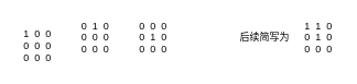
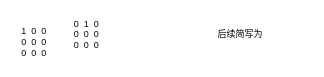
- <mxCell id="5" value="0&amp;nbsp; 0&amp;nbsp; 0&lt;div&gt;0&amp;nbsp; 1&amp;nbsp; 0&lt;/div&gt;&lt;div&gt;0&amp;nbsp; 0&amp;nbsp; 0&lt;/div&gt;" style="text;strokeColor=none;align=center;fillColor=none;html=1;verticalAlign=middle;whiteSpace=wrap;rounded=0;shadow=0;" parent="1" vertex="1"><mxGeometry x="160" y="20" width="50" height="50" as="geometry" /></mxCell>
- <mxCell id="4" value="1&amp;nbsp; 1&amp;nbsp; 0&lt;div&gt;0&amp;nbsp; 1&amp;nbsp; 0&lt;/div&gt;&lt;div&gt;0&amp;nbsp; 0&amp;nbsp; 0&lt;/div&gt;" style="text;strokeColor=none;align=center;fillColor=none;html=1;verticalAlign=middle;whiteSpace=wrap;rounded=0;shadow=0;" parent="1" vertex="1"><mxGeometry x="360" y="20" width="50" height="50" as="geometry" /></mxCell>
